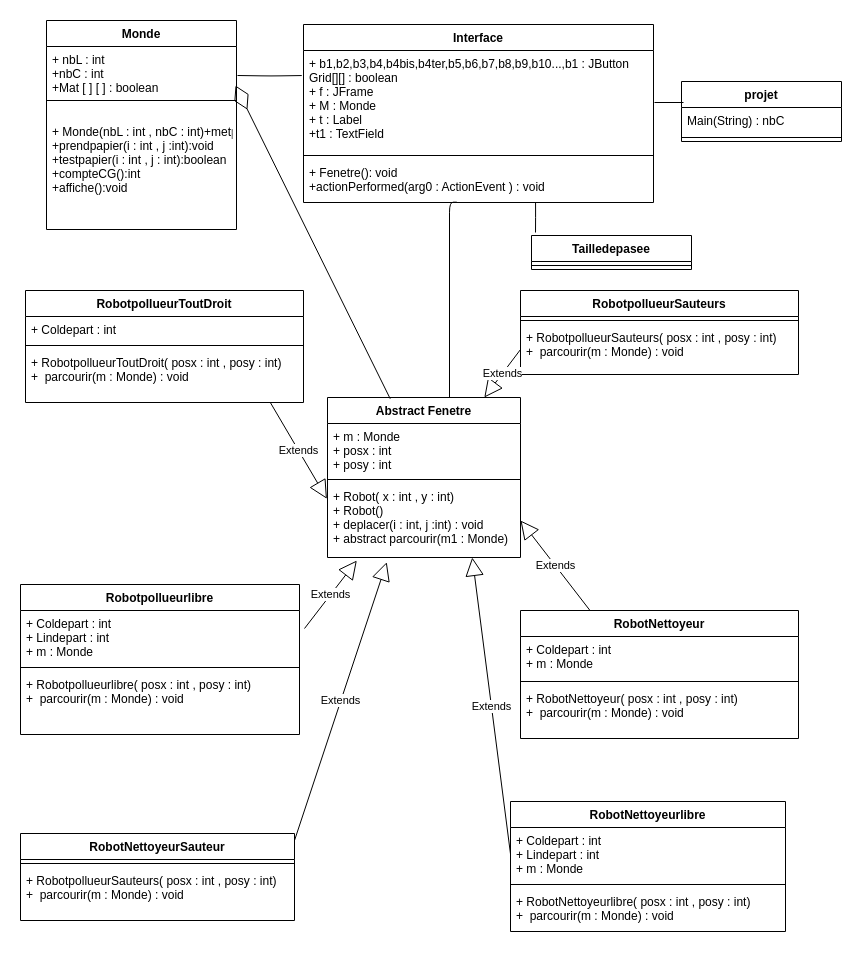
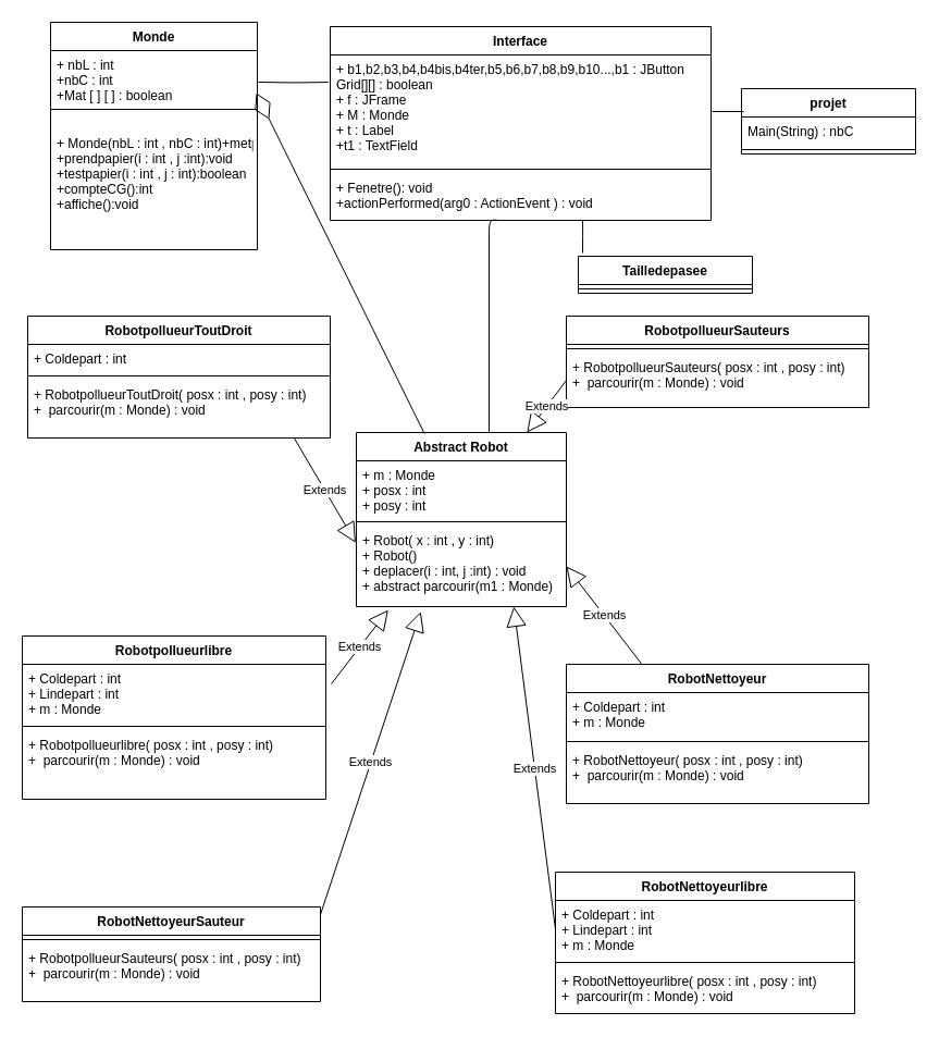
- <mxCell id="6" value="Abstract Fenetre" style="swimlane;fontStyle=1;align=center;verticalAlign=top;childLayout=stackLayout;horizontal=1;startSize=26;horizontalStack=0;resizeParent=1;resizeParentMax=0;resizeLast=0;collapsible=1;marginBottom=0;" parent="1" vertex="1"><mxGeometry x="327" y="397" width="193" height="160" as="geometry" /></mxCell>
+ <mxCell id="6" value="Abstract Robot" style="swimlane;fontStyle=1;align=center;verticalAlign=top;childLayout=stackLayout;horizontal=1;startSize=26;horizontalStack=0;resizeParent=1;resizeParentMax=0;resizeLast=0;collapsible=1;marginBottom=0;" parent="1" vertex="1"><mxGeometry x="327" y="397" width="193" height="160" as="geometry" /></mxCell>
